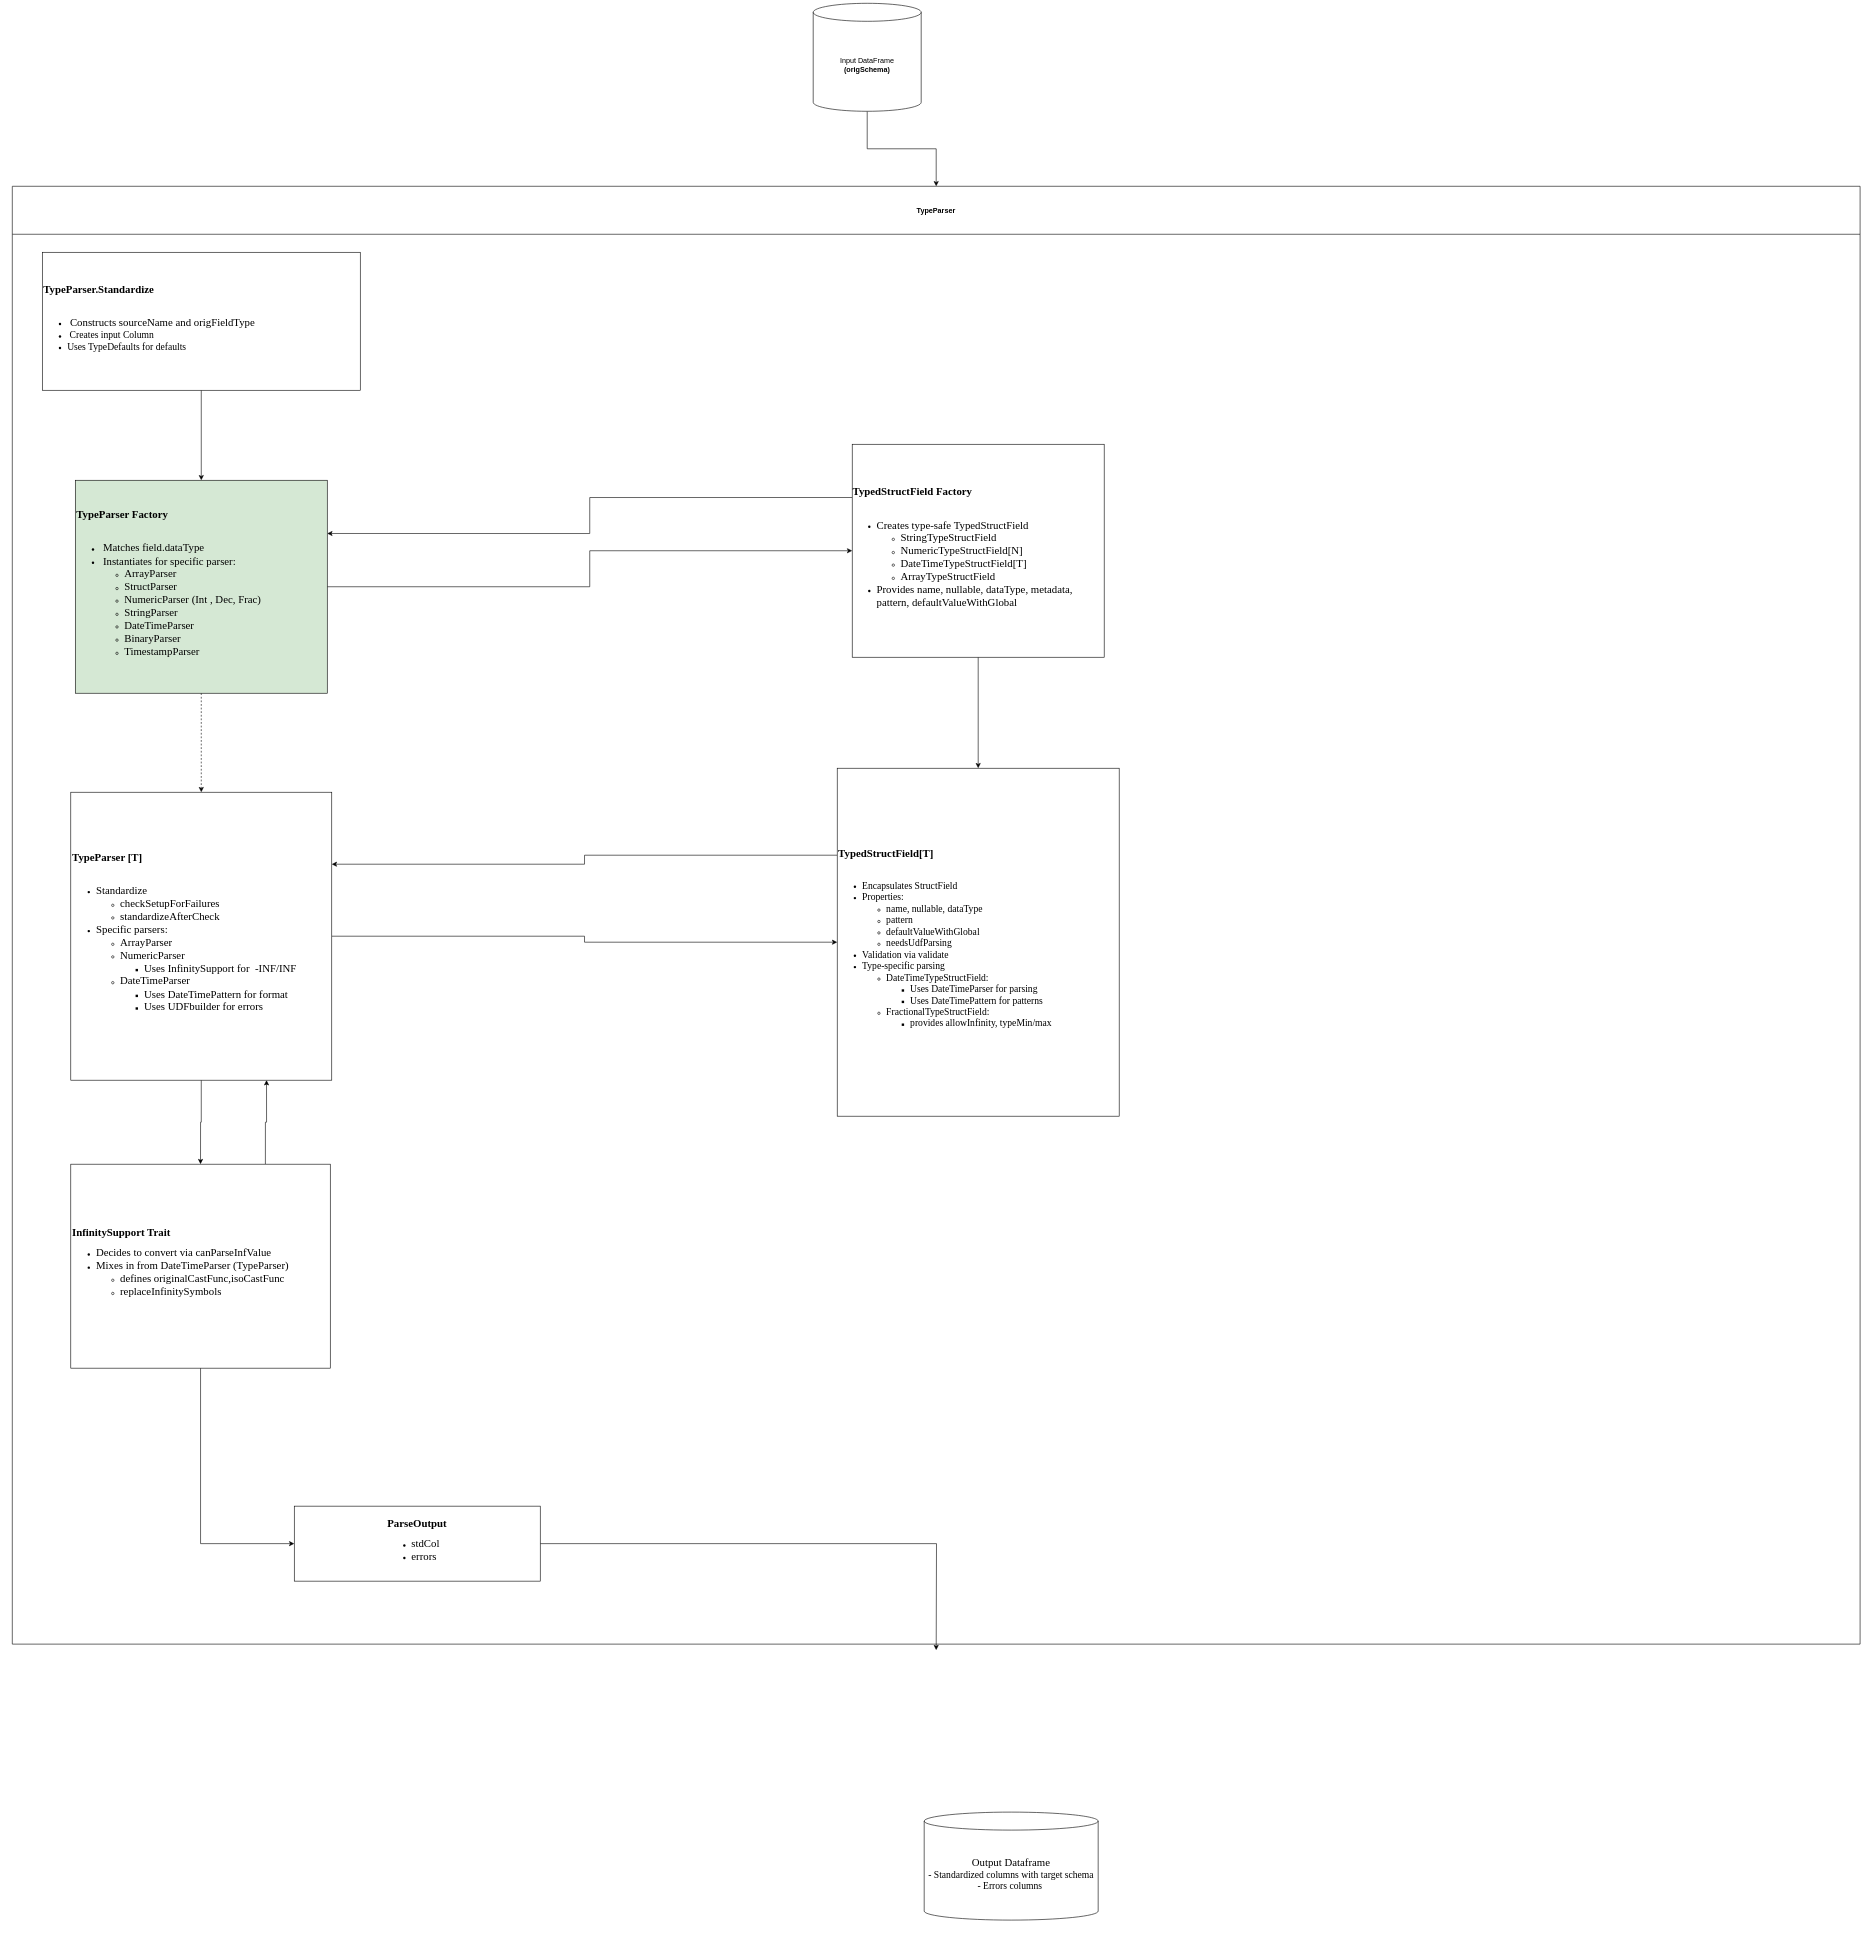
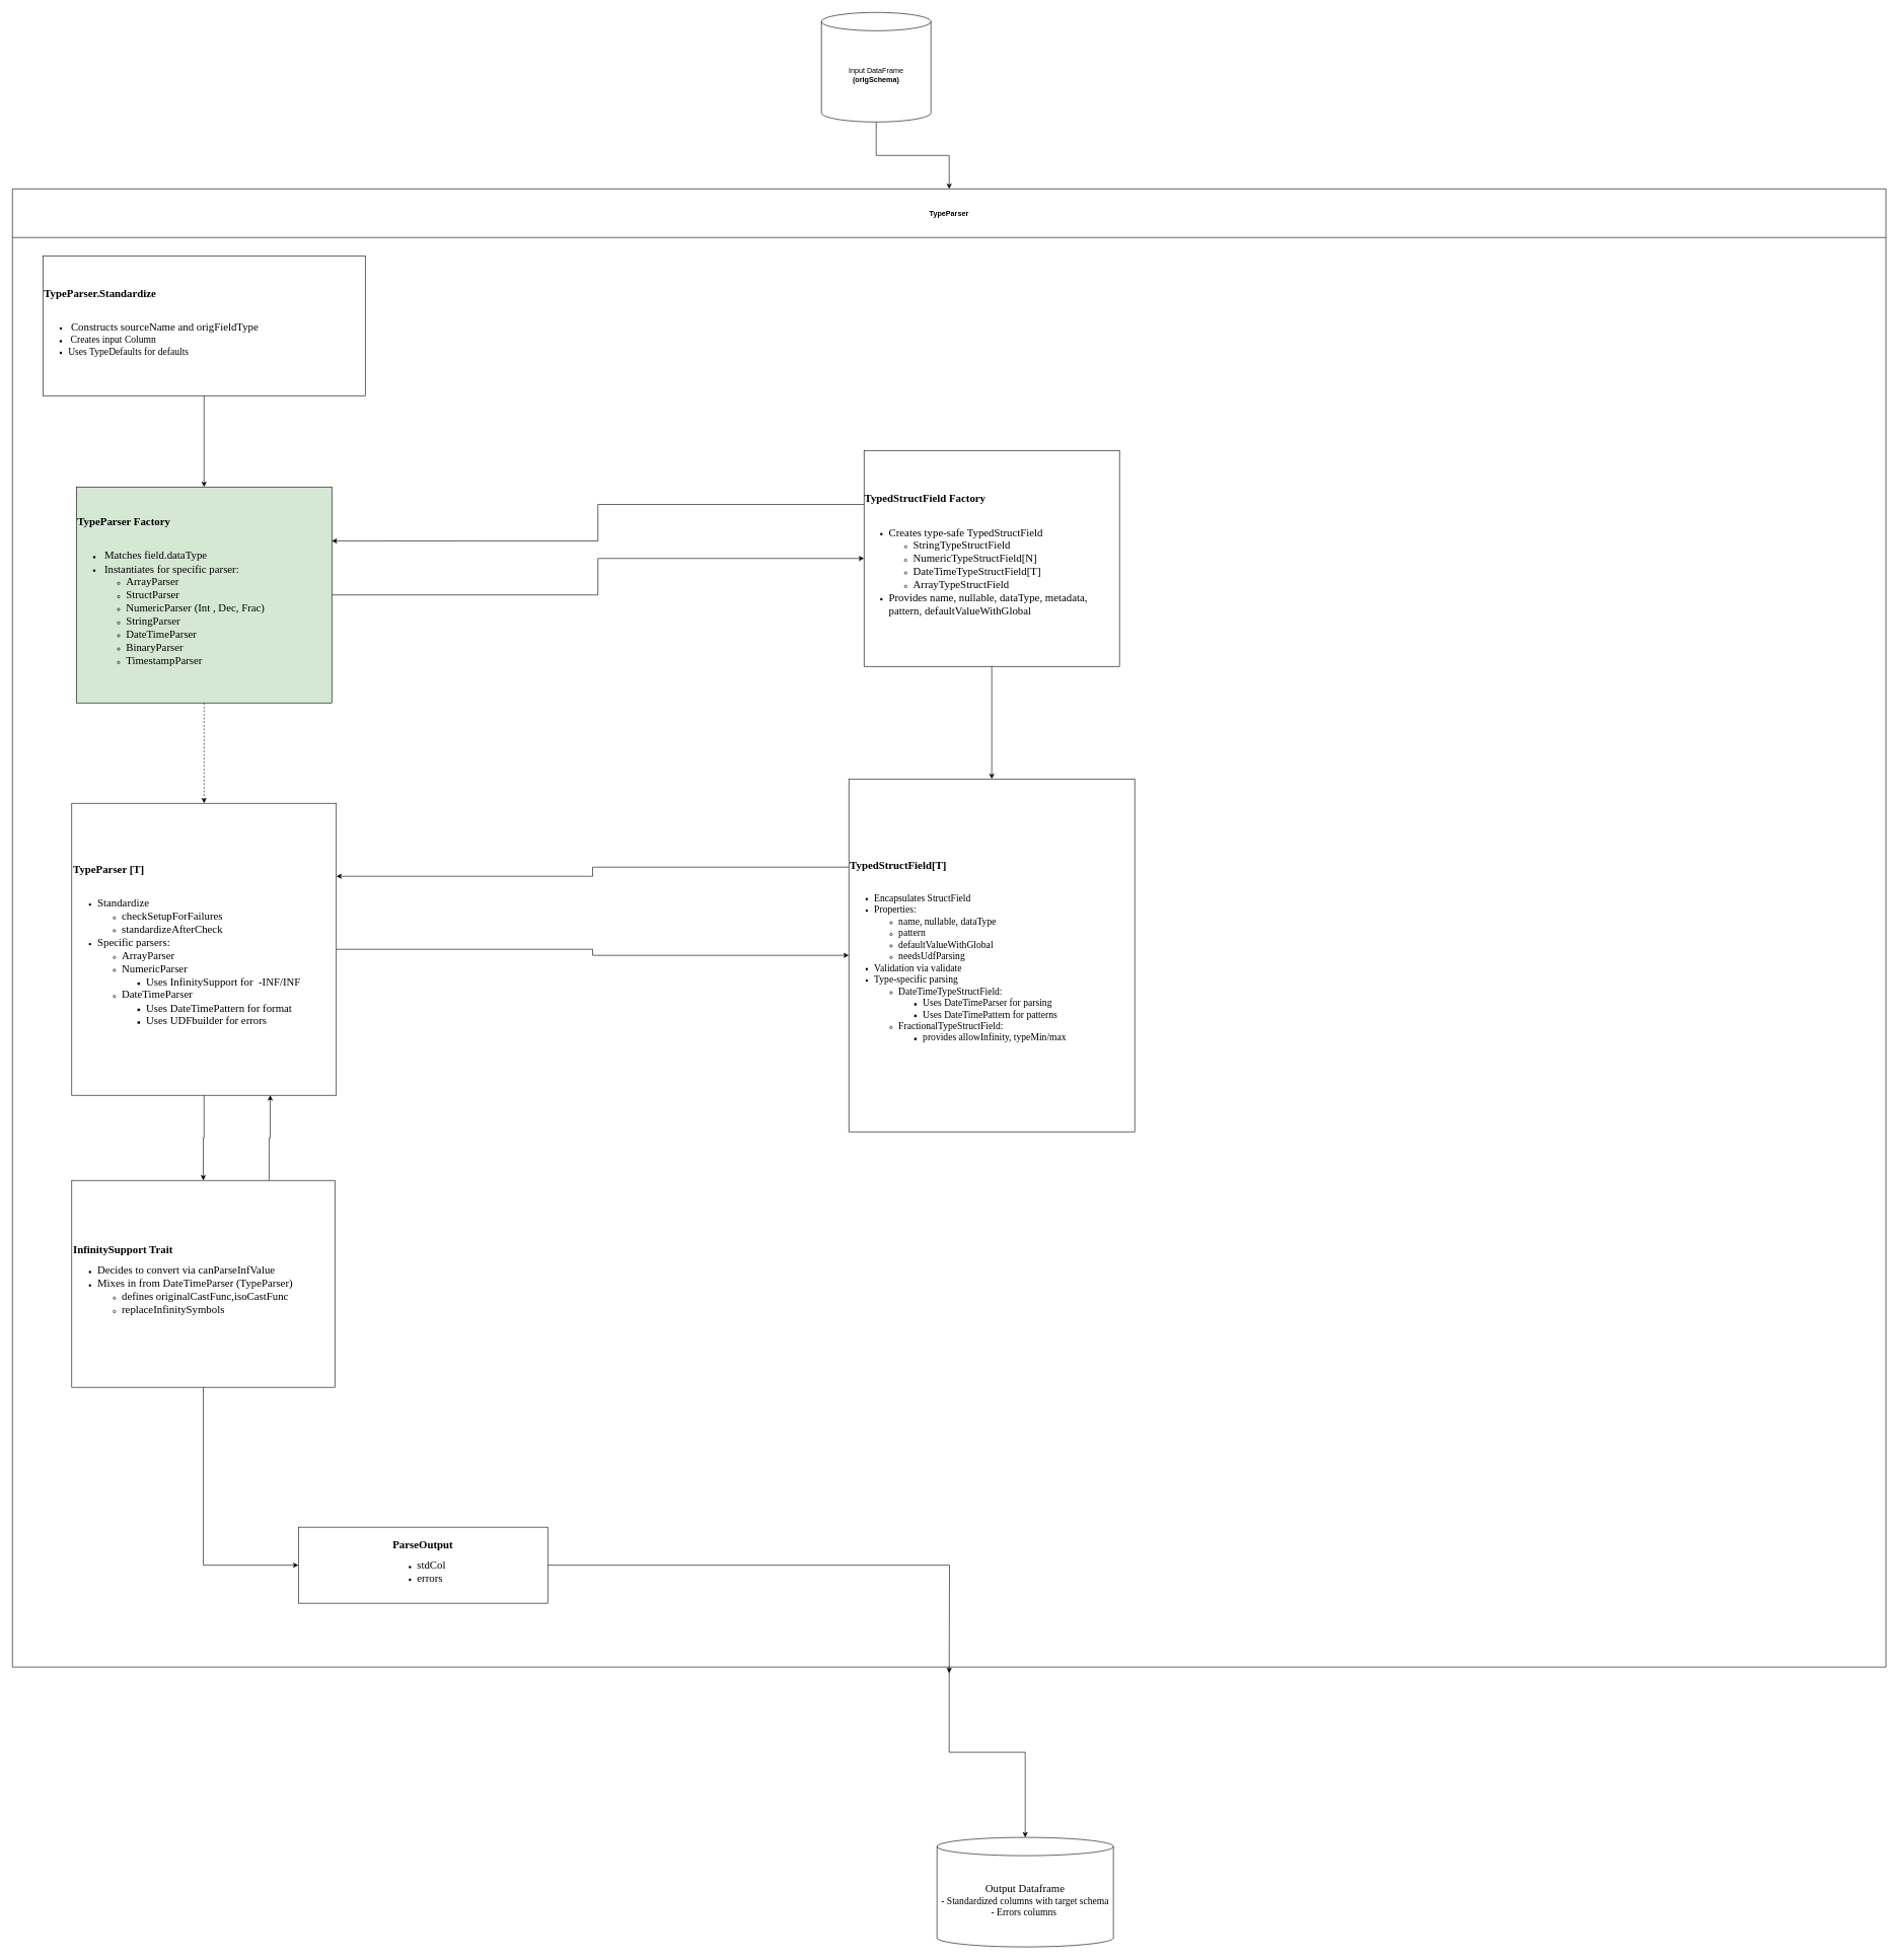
- <mxCell id="3" value="Input DataFrame&lt;div&gt;&lt;b&gt;(origSchema)&lt;/b&gt;&lt;/div&gt;" style="shape=cylinder3;whiteSpace=wrap;html=1;boundedLbl=1;backgroundOutline=1;size=15;" vertex="1" parent="1"><mxGeometry x="1355" y="5" width="180" height="180" as="geometry" /></mxCell>
+ <mxCell id="3" value="Input DataFrame&lt;div&gt;&lt;b&gt;(origSchema)&lt;/b&gt;&lt;/div&gt;" style="shape=cylinder3;whiteSpace=wrap;html=1;boundedLbl=1;backgroundOutline=1;size=15;" vertex="1" parent="1"><mxGeometry x="1350" y="20" width="180" height="180" as="geometry" /></mxCell>
+ <mxCell id="24" style="edgeStyle=orthogonalEdgeStyle;rounded=0;orthogonalLoop=1;jettySize=auto;html=1;entryX=0.5;entryY=0;entryDx=0;entryDy=0;entryPerimeter=0;" edge="1" parent="1" source="4" target="23"><mxGeometry relative="1" as="geometry" /></mxCell>
